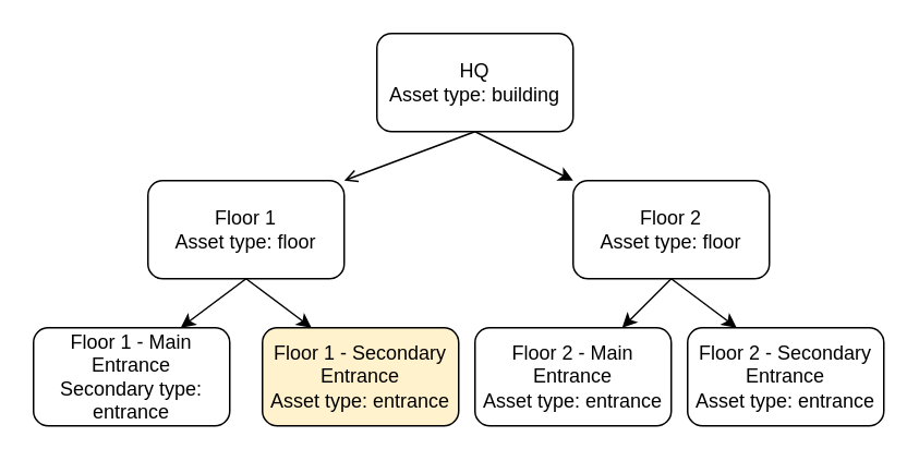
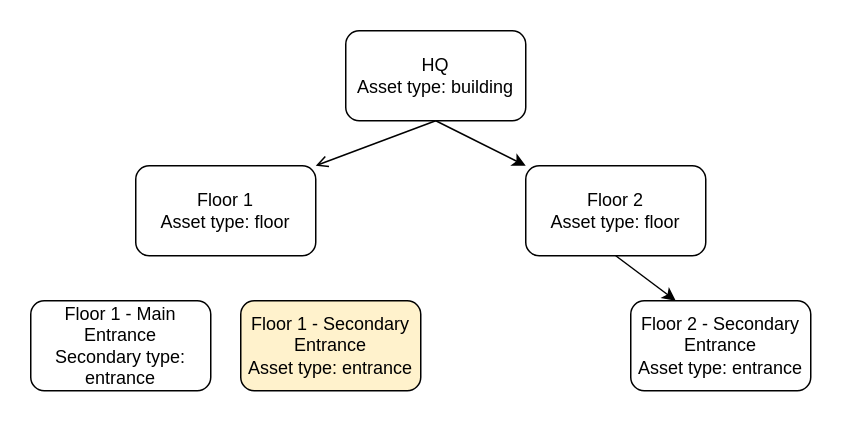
- <mxCell id="11" value="" style="endArrow=classic;html=1;entryX=0.75;entryY=0;entryDx=0;entryDy=0;exitX=0.5;exitY=1;exitDx=0;exitDy=0;" edge="1" parent="1" source="3" target="5"><mxGeometry width="50" height="50" relative="1" as="geometry"><mxPoint x="310" y="100" as="sourcePoint" /><mxPoint x="240" y="130" as="targetPoint" /></mxGeometry></mxCell>
- <mxCell id="12" value="" style="endArrow=classic;html=1;entryX=0.25;entryY=0;entryDx=0;entryDy=0;exitX=0.5;exitY=1;exitDx=0;exitDy=0;" edge="1" parent="1" source="3" target="6"><mxGeometry width="50" height="50" relative="1" as="geometry"><mxPoint x="320" y="110" as="sourcePoint" /><mxPoint x="250" y="140" as="targetPoint" /></mxGeometry></mxCell>
- <mxCell id="13" value="" style="endArrow=classic;html=1;entryX=0.75;entryY=0;entryDx=0;entryDy=0;exitX=0.5;exitY=1;exitDx=0;exitDy=0;" edge="1" parent="1" source="4" target="7"><mxGeometry width="50" height="50" relative="1" as="geometry"><mxPoint x="330" y="120" as="sourcePoint" /><mxPoint x="260" y="150" as="targetPoint" /></mxGeometry></mxCell>
- <mxCell id="7" value="Floor 2 - Main Entrance&lt;br&gt;Asset type: entrance" style="rounded=1;whiteSpace=wrap;html=1;" vertex="1" parent="1"><mxGeometry x="290" y="200" width="120" height="60" as="geometry" /></mxCell>
